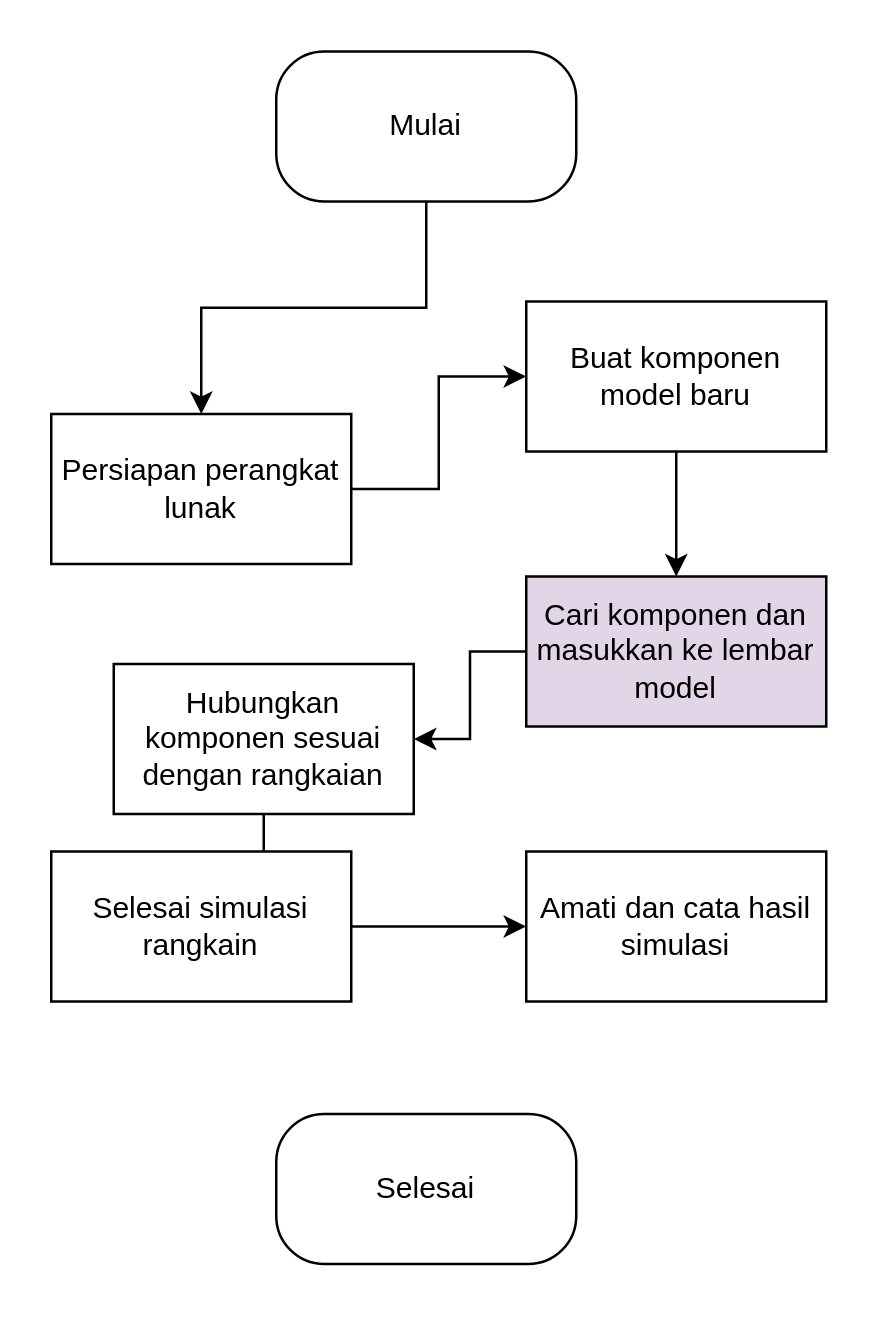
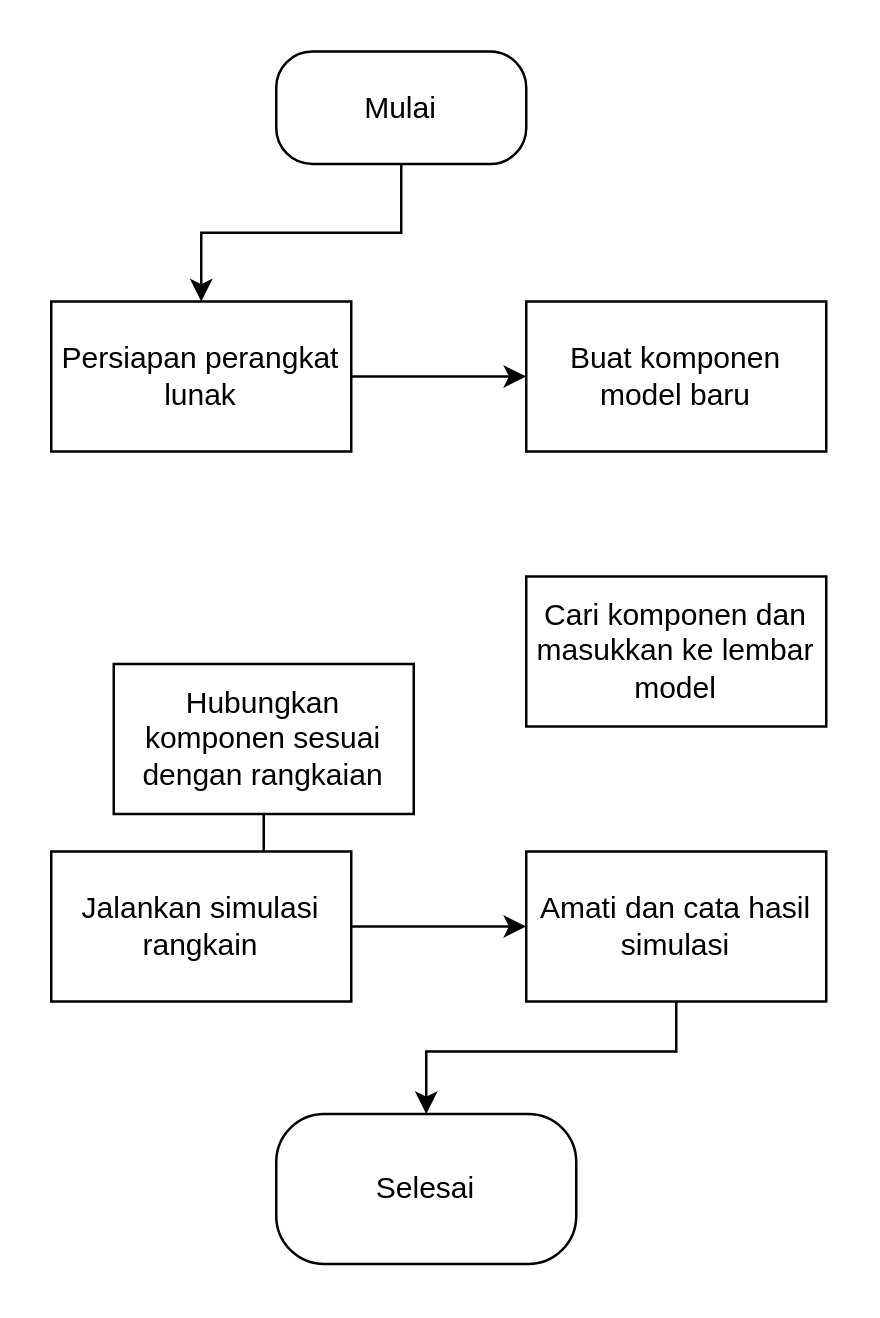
- <mxCell id="15" value="Mulai" style="rounded=1;whiteSpace=wrap;html=1;arcSize=32;" vertex="1" parent="1"><mxGeometry x="110" y="20" width="120" height="60" as="geometry" /></mxCell>
+ <mxCell id="15" value="Mulai" style="rounded=1;whiteSpace=wrap;html=1;arcSize=32;" vertex="1" parent="1"><mxGeometry x="110" y="20" width="100" height="45" as="geometry" /></mxCell>
- <mxCell id="3" value="Persiapan perangkat lunak" style="rounded=0;whiteSpace=wrap;html=1;" vertex="1" parent="1"><mxGeometry x="20" y="165" width="120" height="60" as="geometry" /></mxCell>
+ <mxCell id="3" value="Persiapan perangkat lunak" style="rounded=0;whiteSpace=wrap;html=1;" vertex="1" parent="1"><mxGeometry x="20" y="120" width="120" height="60" as="geometry" /></mxCell>
- <mxCell id="4" value="" style="edgeStyle=orthogonalEdgeStyle;rounded=0;orthogonalLoop=1;jettySize=auto;html=1;" edge="1" parent="1" source="5" target="7"><mxGeometry relative="1" as="geometry" /></mxCell>
- <mxCell id="7" value="Cari komponen dan masukkan ke lembar model" style="rounded=0;whiteSpace=wrap;html=1;fillColor=#e1d5e7;" vertex="1" parent="1"><mxGeometry x="210" y="230" width="120" height="60" as="geometry" /></mxCell>
+ <mxCell id="7" value="Cari komponen dan masukkan ke lembar model" style="rounded=0;whiteSpace=wrap;html=1;" vertex="1" parent="1"><mxGeometry x="210" y="230" width="120" height="60" as="geometry" /></mxCell>
- <mxCell id="6" value="" style="edgeStyle=orthogonalEdgeStyle;rounded=0;orthogonalLoop=1;jettySize=auto;html=1;" edge="1" parent="1" source="7" target="9"><mxGeometry relative="1" as="geometry" /></mxCell>
- <mxCell id="11" value="Selesai simulasi rangkain" style="rounded=0;whiteSpace=wrap;html=1;" vertex="1" parent="1"><mxGeometry x="20" y="340" width="120" height="60" as="geometry" /></mxCell>
+ <mxCell id="11" value="Jalankan simulasi rangkain" style="rounded=0;whiteSpace=wrap;html=1;" vertex="1" parent="1"><mxGeometry x="20" y="340" width="120" height="60" as="geometry" /></mxCell>
+ <mxCell id="12" style="edgeStyle=orthogonalEdgeStyle;rounded=0;orthogonalLoop=1;jettySize=auto;html=1;exitX=0.5;exitY=1;exitDx=0;exitDy=0;entryX=0.5;entryY=0;entryDx=0;entryDy=0;" edge="1" parent="1" source="13" target="16"><mxGeometry relative="1" as="geometry"><Array as="points"><mxPoint x="270" y="420" /><mxPoint x="170" y="420" /></Array></mxGeometry></mxCell>
